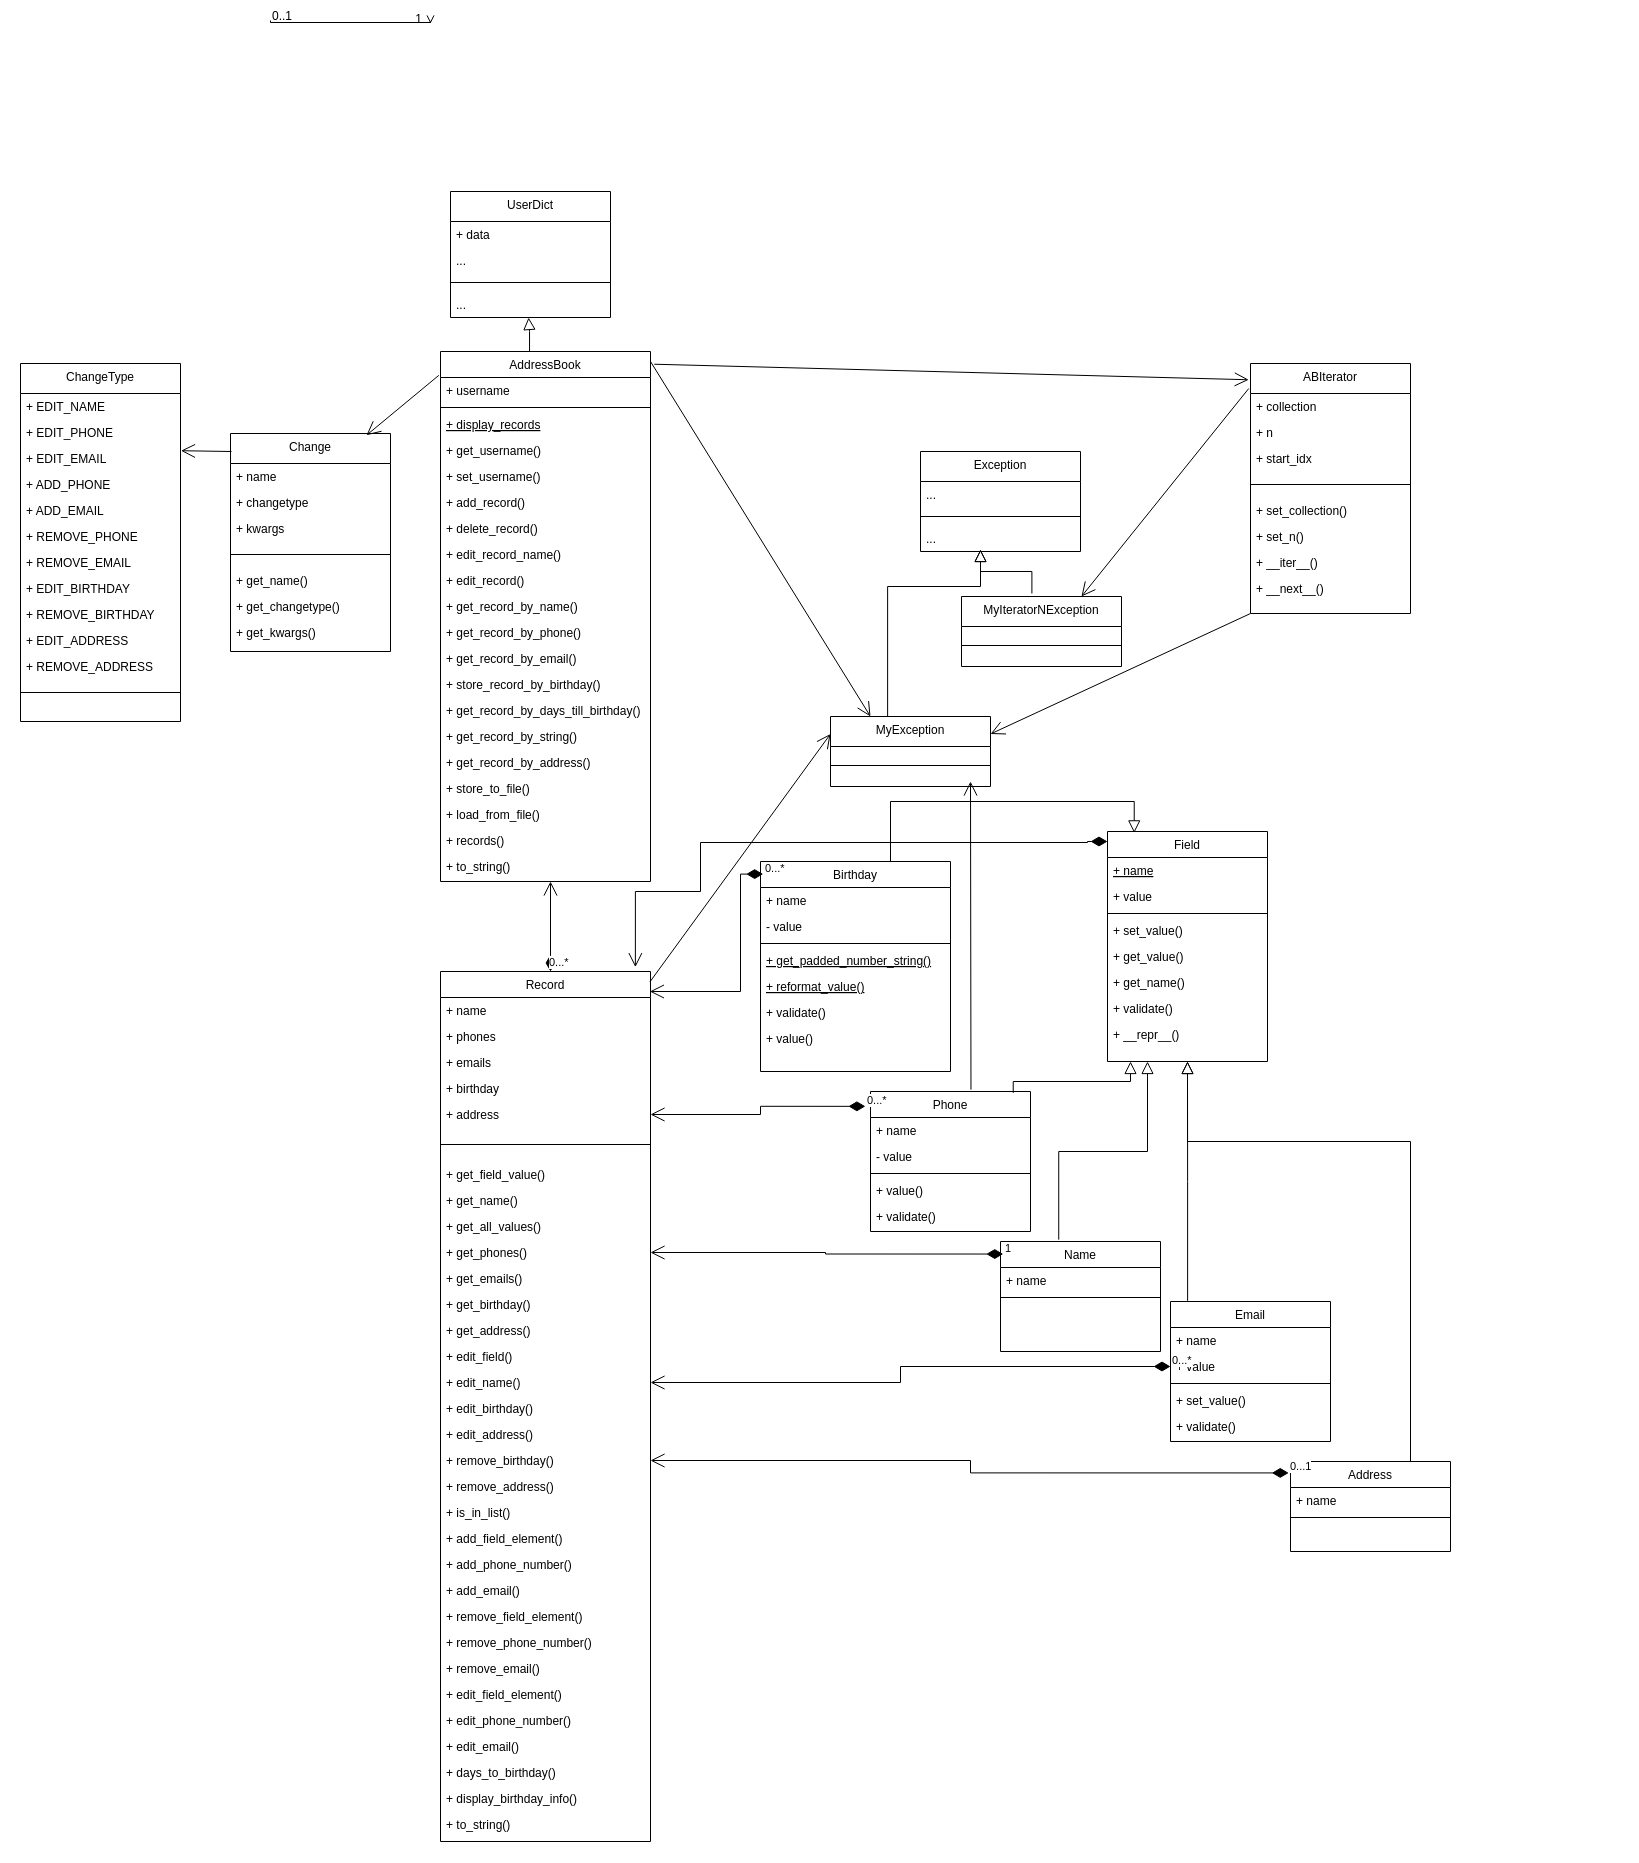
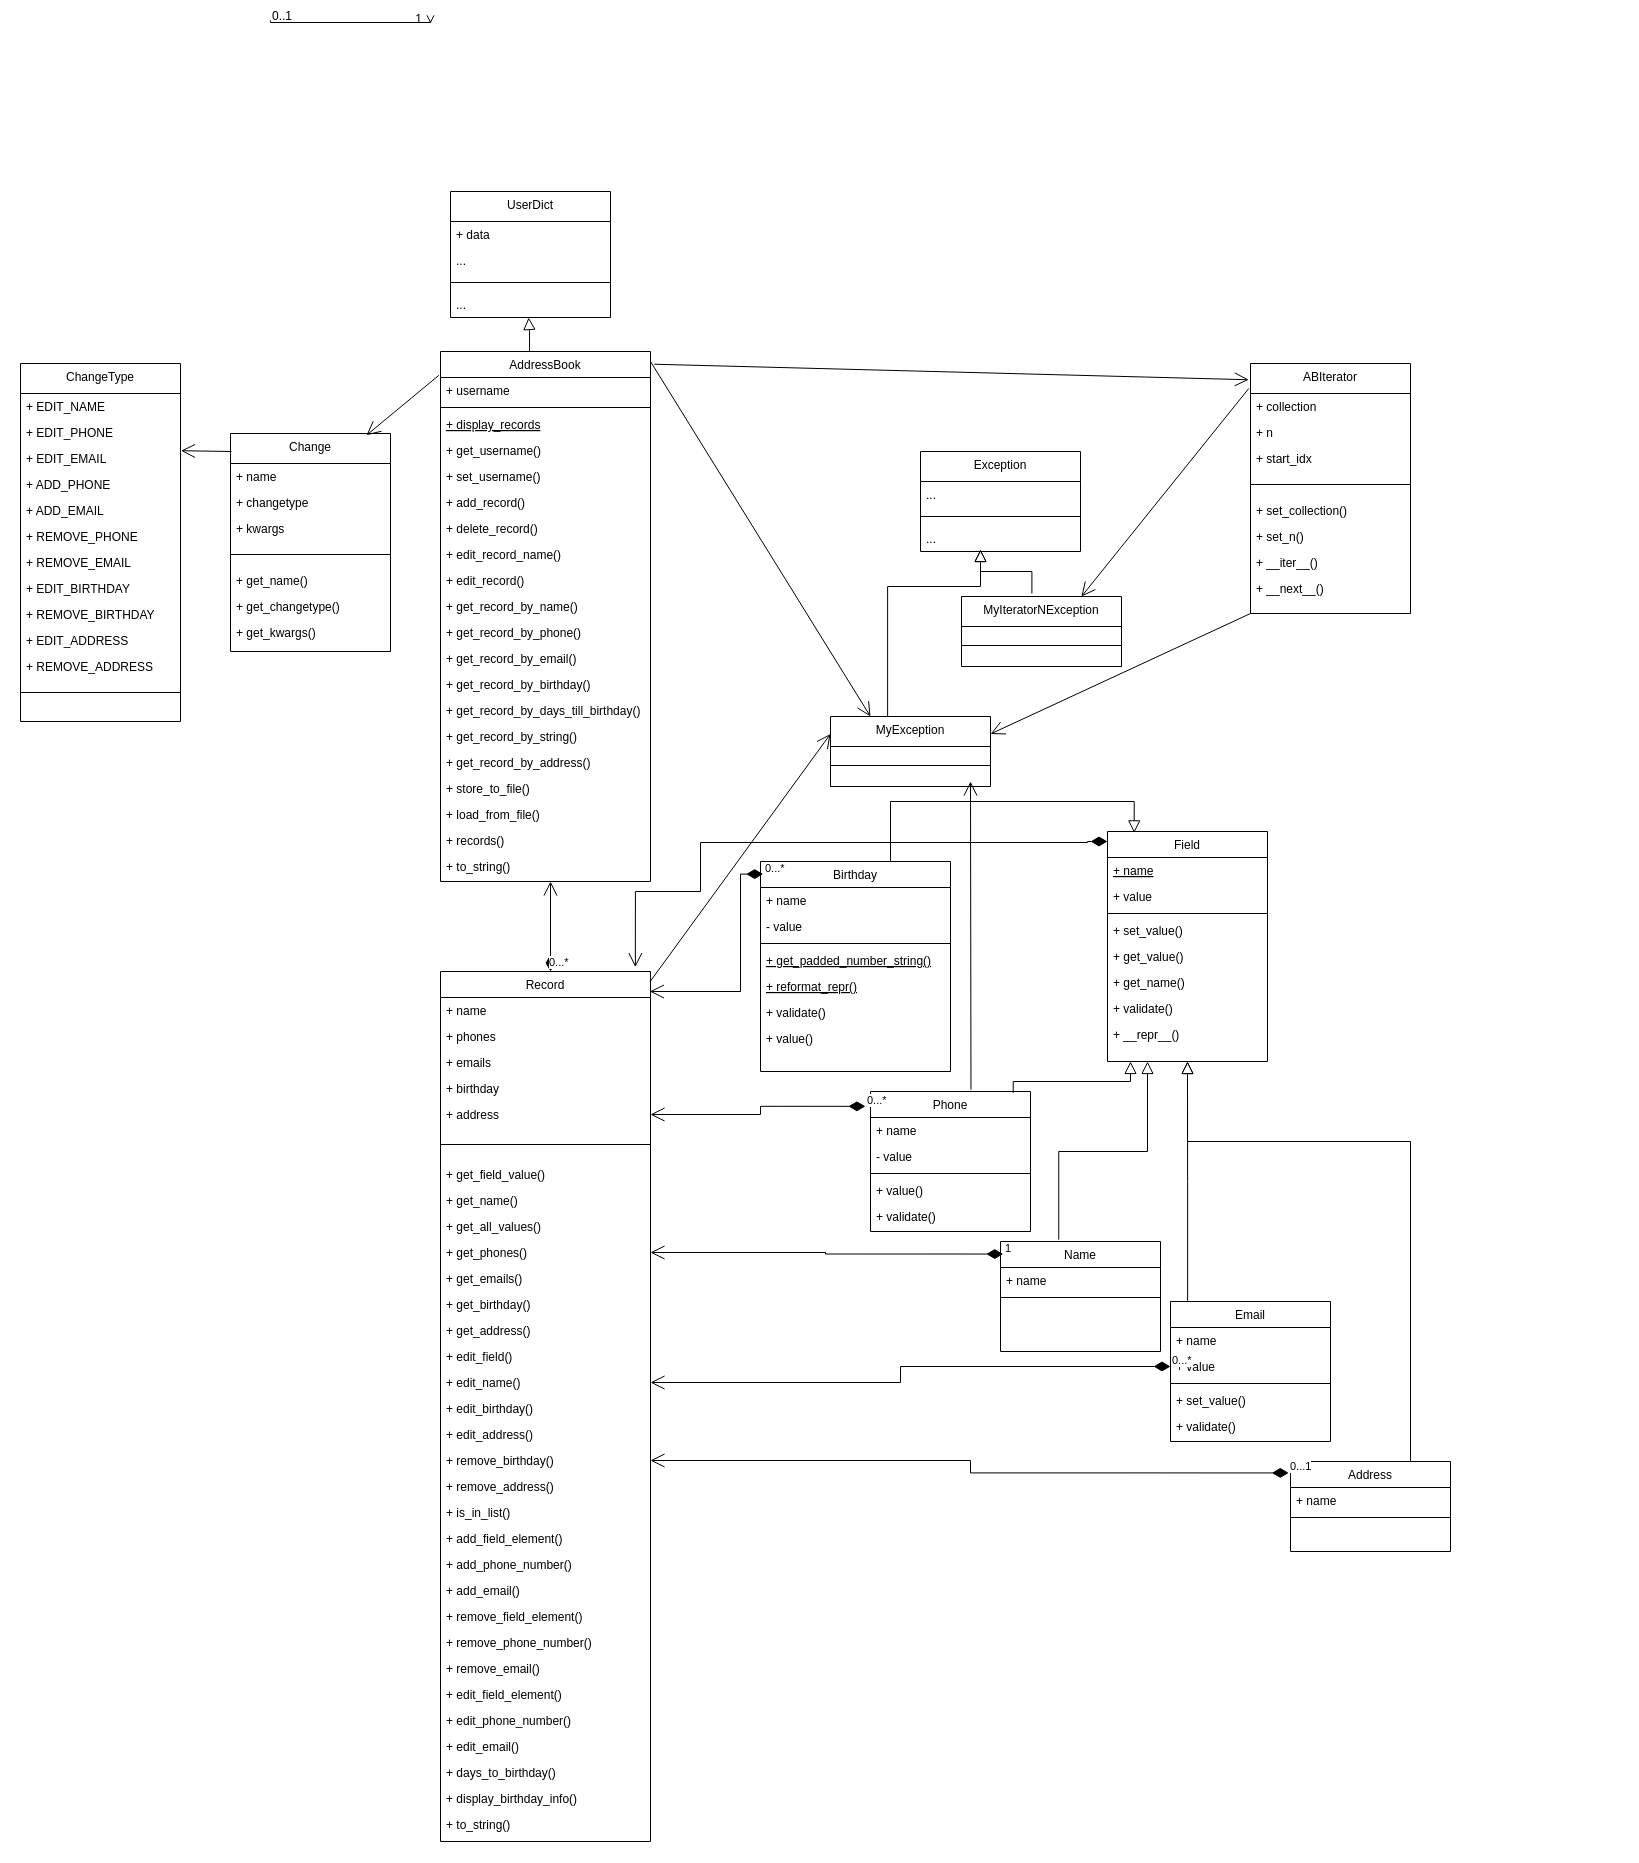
- <mxCell id="100" value="+ store_record_by_birthday()" style="text;align=left;verticalAlign=top;spacingLeft=4;spacingRight=4;overflow=hidden;rotatable=0;points=[[0,0.5],[1,0.5]];portConstraint=eastwest;" vertex="1" parent="87"><mxGeometry y="320" width="210" height="26" as="geometry" /></mxCell>
+ <mxCell id="100" value="+ get_record_by_birthday()" style="text;align=left;verticalAlign=top;spacingLeft=4;spacingRight=4;overflow=hidden;rotatable=0;points=[[0,0.5],[1,0.5]];portConstraint=eastwest;" vertex="1" parent="87"><mxGeometry y="320" width="210" height="26" as="geometry" /></mxCell>
- <mxCell id="142" value="+ reformat_value()" style="text;align=left;verticalAlign=top;spacingLeft=4;spacingRight=4;overflow=hidden;rotatable=0;points=[[0,0.5],[1,0.5]];portConstraint=eastwest;fontStyle=4" vertex="1" parent="137"><mxGeometry y="112" width="190" height="26" as="geometry" /></mxCell>
+ <mxCell id="142" value="+ reformat_repr()" style="text;align=left;verticalAlign=top;spacingLeft=4;spacingRight=4;overflow=hidden;rotatable=0;points=[[0,0.5],[1,0.5]];portConstraint=eastwest;fontStyle=4" vertex="1" parent="137"><mxGeometry y="112" width="190" height="26" as="geometry" /></mxCell>
